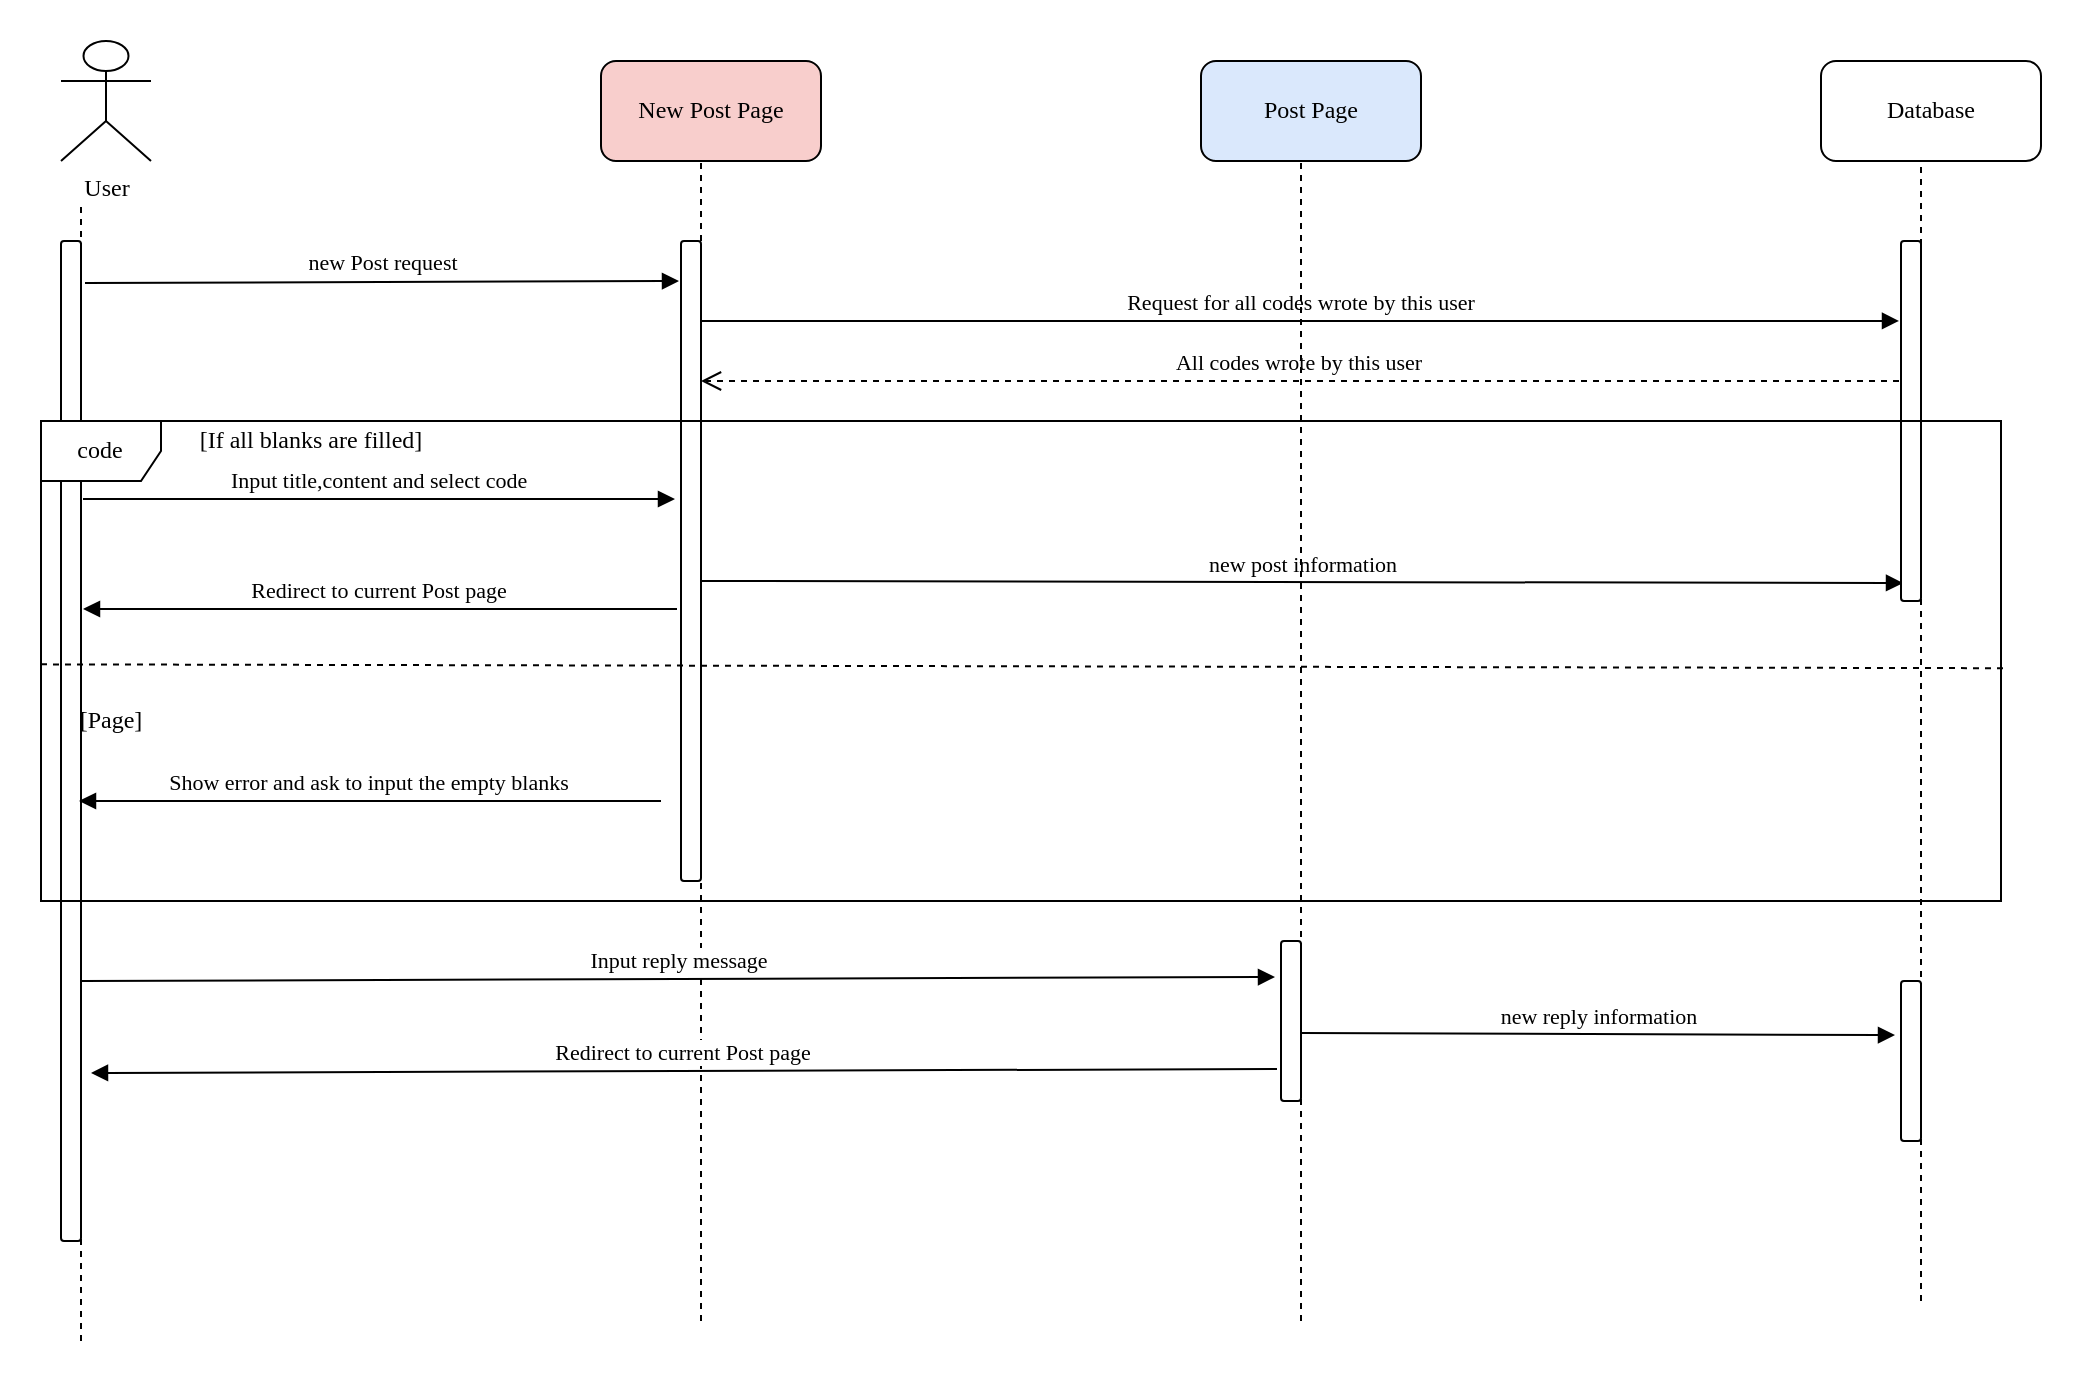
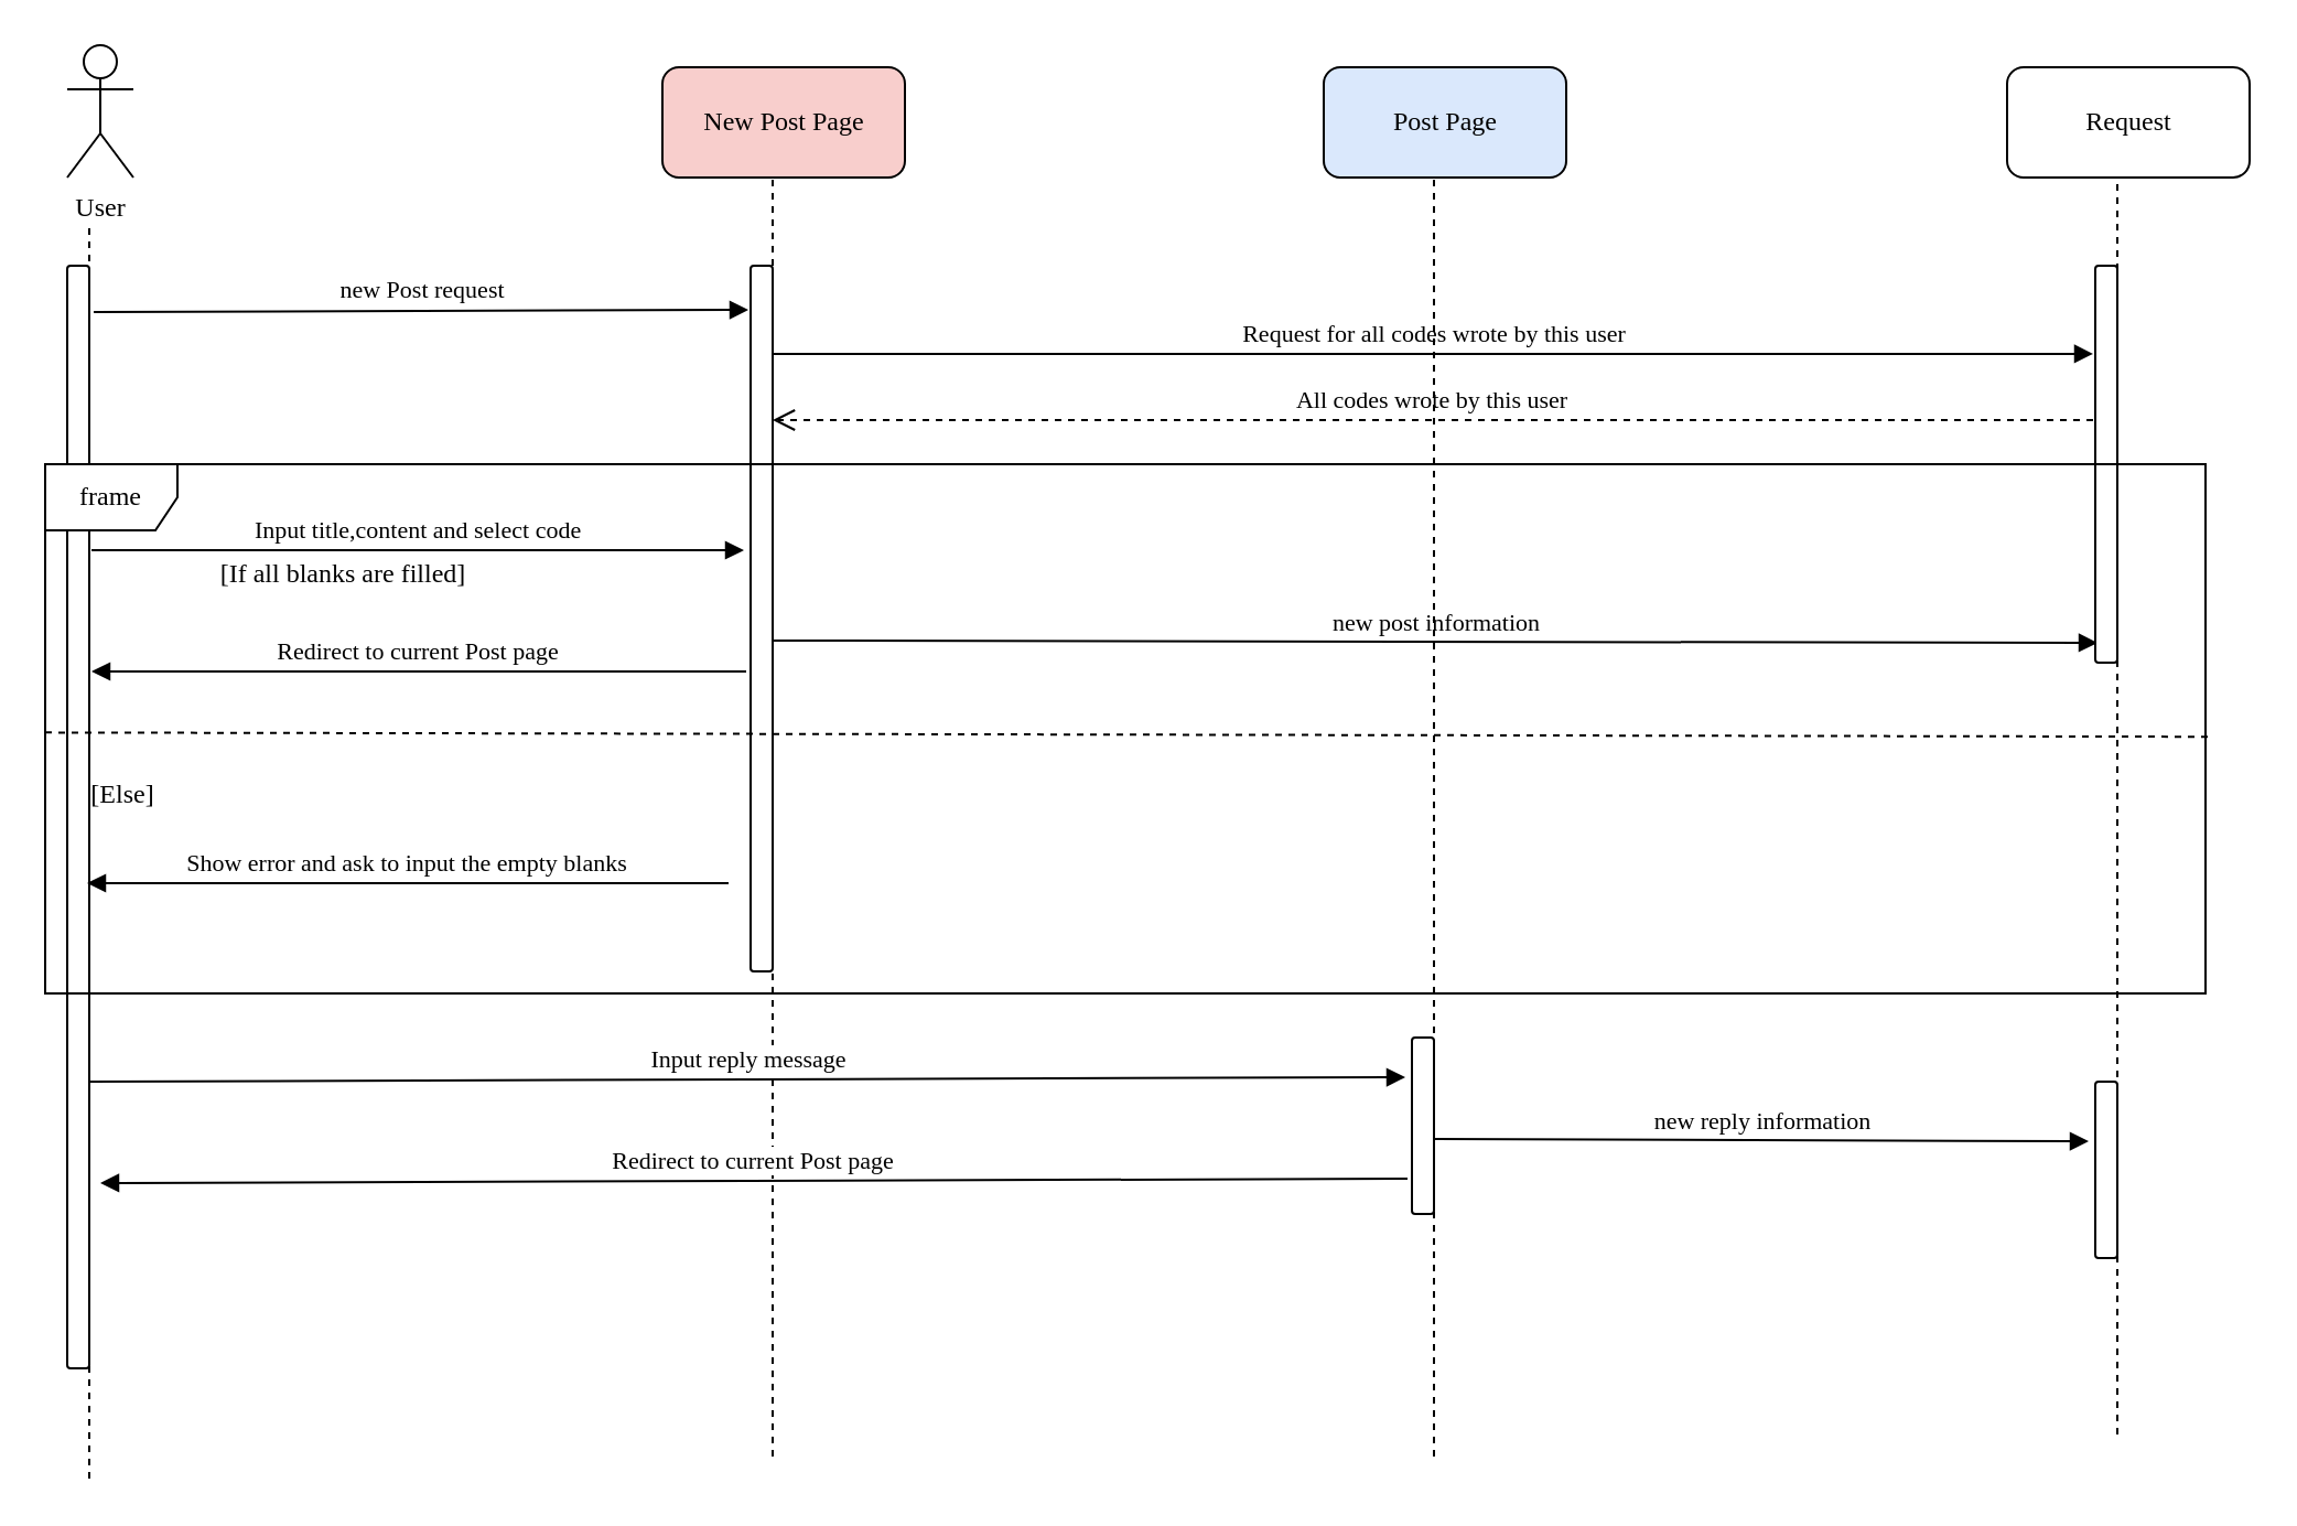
- <mxCell id="2" value="User" style="shape=umlActor;verticalLabelPosition=bottom;labelBackgroundColor=#ffffff;verticalAlign=top;html=1;outlineConnect=0;rounded=1;shadow=0;comic=0;strokeWidth=1;fontFamily=Verdana;" vertex="1" parent="1"><mxGeometry x="30" y="20" width="45" height="60" as="geometry" /></mxCell>
+ <mxCell id="2" value="User" style="shape=umlActor;verticalLabelPosition=bottom;labelBackgroundColor=#ffffff;verticalAlign=top;html=1;outlineConnect=0;rounded=1;shadow=0;comic=0;strokeWidth=1;fontFamily=Verdana;" vertex="1" parent="1"><mxGeometry x="30" y="20" width="30" height="60" as="geometry" /></mxCell>
- <mxCell id="6" value="Database" style="html=1;rounded=1;shadow=0;comic=0;strokeWidth=1;fontFamily=Verdana;" vertex="1" parent="1"><mxGeometry x="910" y="30" width="110" height="50" as="geometry" /></mxCell>
+ <mxCell id="6" value="Request" style="html=1;rounded=1;shadow=0;comic=0;strokeWidth=1;fontFamily=Verdana;" vertex="1" parent="1"><mxGeometry x="910" y="30" width="110" height="50" as="geometry" /></mxCell>
- <mxCell id="20" value="[If all blanks are filled]" style="text;html=1;align=center;verticalAlign=middle;resizable=0;points=[];autosize=1;fontFamily=Verdana;" vertex="1" parent="1"><mxGeometry x="80" y="210" width="150" height="20" as="geometry" /></mxCell>
+ <mxCell id="20" value="[If all blanks are filled]" style="text;html=1;align=center;verticalAlign=middle;resizable=0;points=[];autosize=1;fontFamily=Verdana;" vertex="1" parent="1"><mxGeometry x="80" y="250" width="150" height="20" as="geometry" /></mxCell>
- <mxCell id="18" value="code" style="shape=umlFrame;whiteSpace=wrap;html=1;rounded=1;shadow=0;comic=0;strokeWidth=1;fontFamily=Verdana;" vertex="1" parent="1"><mxGeometry x="20" y="210" width="980" height="240" as="geometry" /></mxCell>
+ <mxCell id="18" value="frame" style="shape=umlFrame;whiteSpace=wrap;html=1;rounded=1;shadow=0;comic=0;strokeWidth=1;fontFamily=Verdana;" vertex="1" parent="1"><mxGeometry x="20" y="210" width="980" height="240" as="geometry" /></mxCell>
- <mxCell id="21" value="[Page]" style="text;html=1;align=center;verticalAlign=middle;resizable=0;points=[];autosize=1;fontFamily=Verdana;" vertex="1" parent="1"><mxGeometry x="30" y="350" width="50" height="20" as="geometry" /></mxCell>
+ <mxCell id="21" value="[Else]" style="text;html=1;align=center;verticalAlign=middle;resizable=0;points=[];autosize=1;fontFamily=Verdana;" vertex="1" parent="1"><mxGeometry x="30" y="350" width="50" height="20" as="geometry" /></mxCell>
